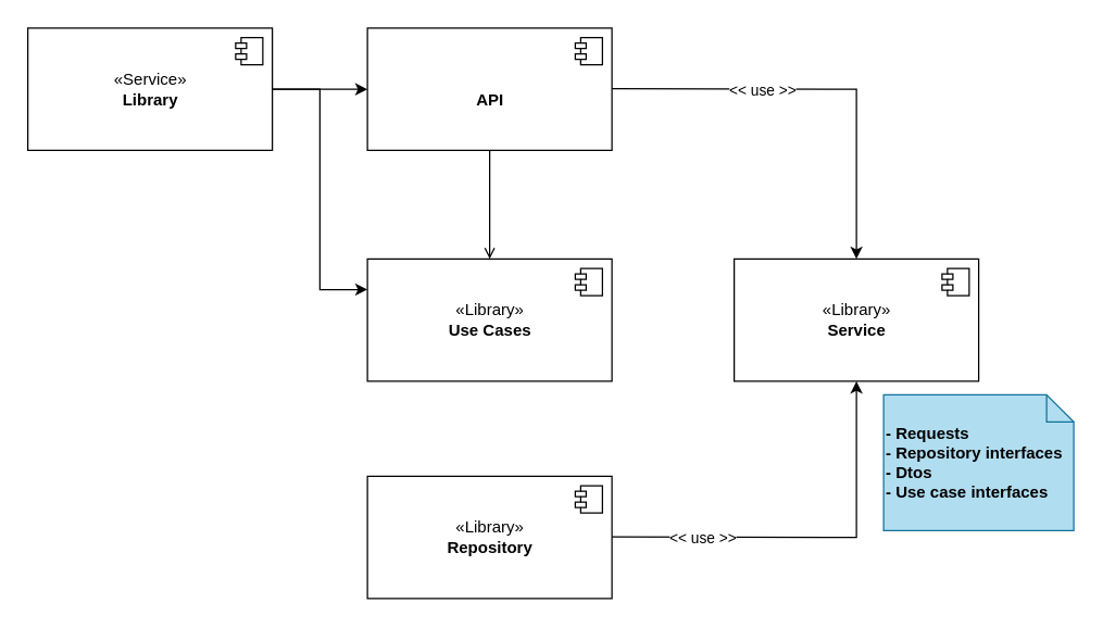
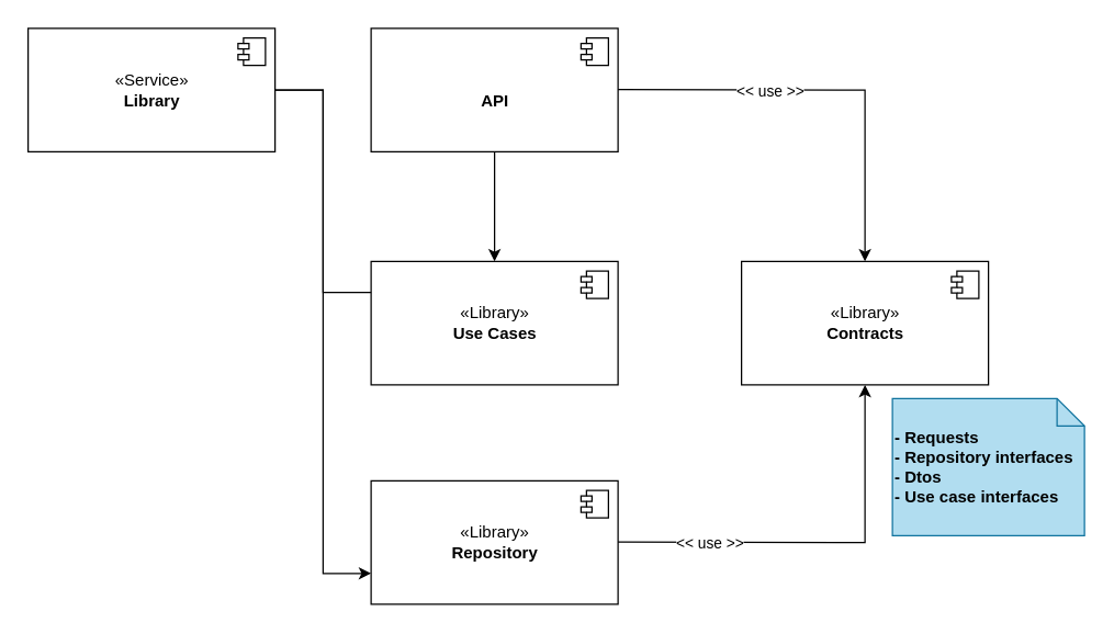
- <mxCell id="13" value="" style="edgeStyle=orthogonalEdgeStyle;rounded=0;orthogonalLoop=1;jettySize=auto;html=1;" parent="1" source="16" target="9" edge="1"><mxGeometry relative="1" as="geometry" /></mxCell>
- <mxCell id="8" value="" style="edgeStyle=orthogonalEdgeStyle;rounded=0;orthogonalLoop=1;jettySize=auto;html=1;endArrow=open;" parent="1" source="9" target="4" edge="1"><mxGeometry relative="1" as="geometry" /></mxCell>
+ <mxCell id="8" value="" style="edgeStyle=orthogonalEdgeStyle;rounded=0;orthogonalLoop=1;jettySize=auto;html=1;" parent="1" source="9" target="4" edge="1"><mxGeometry relative="1" as="geometry" /></mxCell>
- <mxCell id="14" value="" style="edgeStyle=orthogonalEdgeStyle;rounded=0;orthogonalLoop=1;jettySize=auto;html=1;entryX=0;entryY=0.25;entryDx=0;entryDy=0;" parent="1" source="16" target="4" edge="1"><mxGeometry relative="1" as="geometry" /></mxCell>
+ <mxCell id="14" value="" style="edgeStyle=orthogonalEdgeStyle;rounded=0;orthogonalLoop=1;jettySize=auto;html=1;entryX=0;entryY=0.25;entryDx=0;entryDy=0;endArrow=none;" parent="1" source="16" target="4" edge="1"><mxGeometry relative="1" as="geometry" /></mxCell>
- <mxCell id="2" value="«Library»&lt;br&gt;&lt;b&gt;Service&lt;br&gt;&lt;/b&gt;" style="html=1;dropTarget=0;" parent="1" vertex="1"><mxGeometry x="540" y="190" width="180" height="90" as="geometry" /></mxCell>
+ <mxCell id="2" value="«Library»&lt;br&gt;&lt;b&gt;Contracts&lt;br&gt;&lt;/b&gt;" style="html=1;dropTarget=0;" parent="1" vertex="1"><mxGeometry x="540" y="190" width="180" height="90" as="geometry" /></mxCell>
+ <mxCell id="15" value="" style="edgeStyle=orthogonalEdgeStyle;rounded=0;orthogonalLoop=1;jettySize=auto;html=1;entryX=0;entryY=0.75;entryDx=0;entryDy=0;" parent="1" source="16" target="6" edge="1"><mxGeometry relative="1" as="geometry" /></mxCell>
